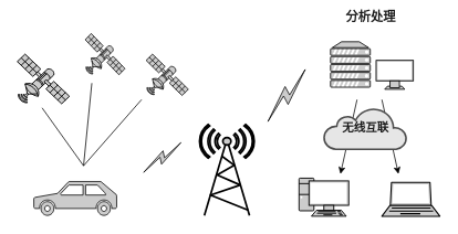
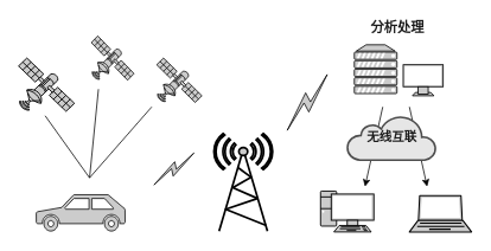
- <mxCell id="19" value="&lt;font color=&quot;#1a1a1a&quot; style=&quot;font-size: 15px&quot;&gt;&lt;b&gt;分析处理&lt;/b&gt;&lt;/font&gt;&lt;br style=&quot;font-size: 15px&quot;&gt;" parent="1" vertex="1" style="text;html=1;strokeColor=none;fillColor=none;align=center;verticalAlign=middle;whiteSpace=wrap;rounded=0;fontColor=#999999;"><mxGeometry x="390" y="10" as="geometry" height="20" width="114" /></mxCell>
+ <mxCell id="19" value="&lt;font color=&quot;#1a1a1a&quot; style=&quot;font-size: 15px&quot;&gt;&lt;b&gt;分析处理&lt;/b&gt;&lt;/font&gt;&lt;br style=&quot;font-size: 15px&quot;&gt;" parent="1" vertex="1" style="text;html=1;strokeColor=none;fillColor=none;align=center;verticalAlign=middle;whiteSpace=wrap;rounded=0;fontColor=#999999;"><mxGeometry as="geometry" height="20" width="114" y="20" x="390" /></mxCell>
